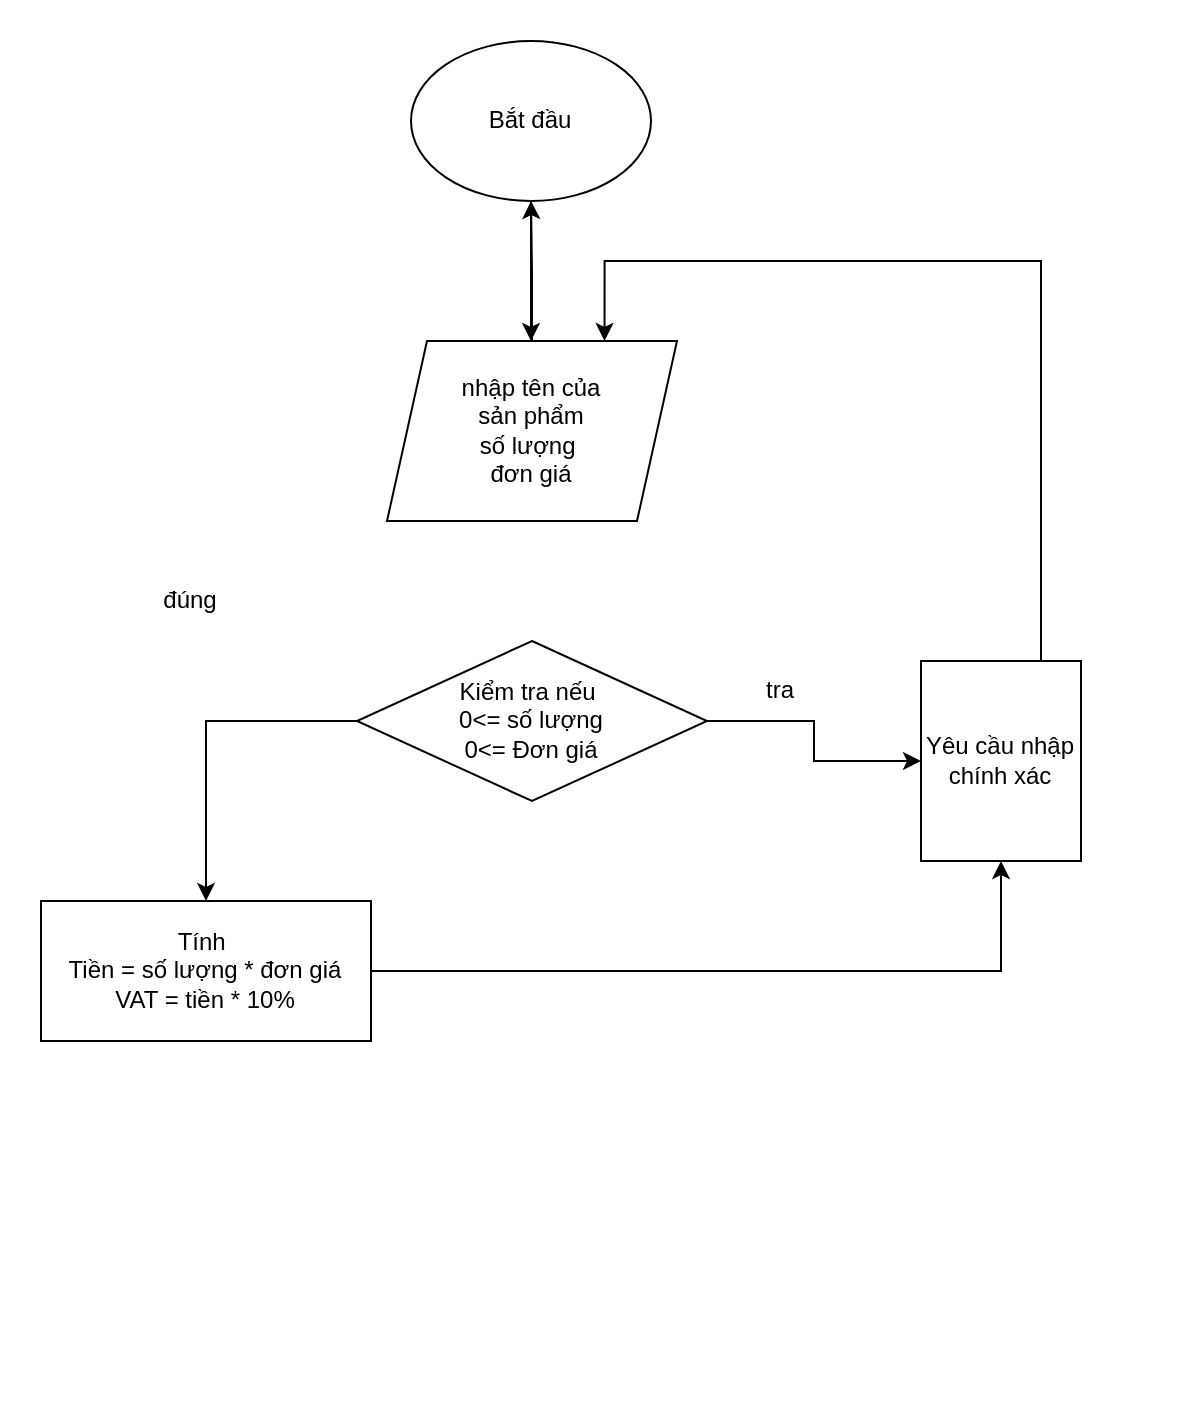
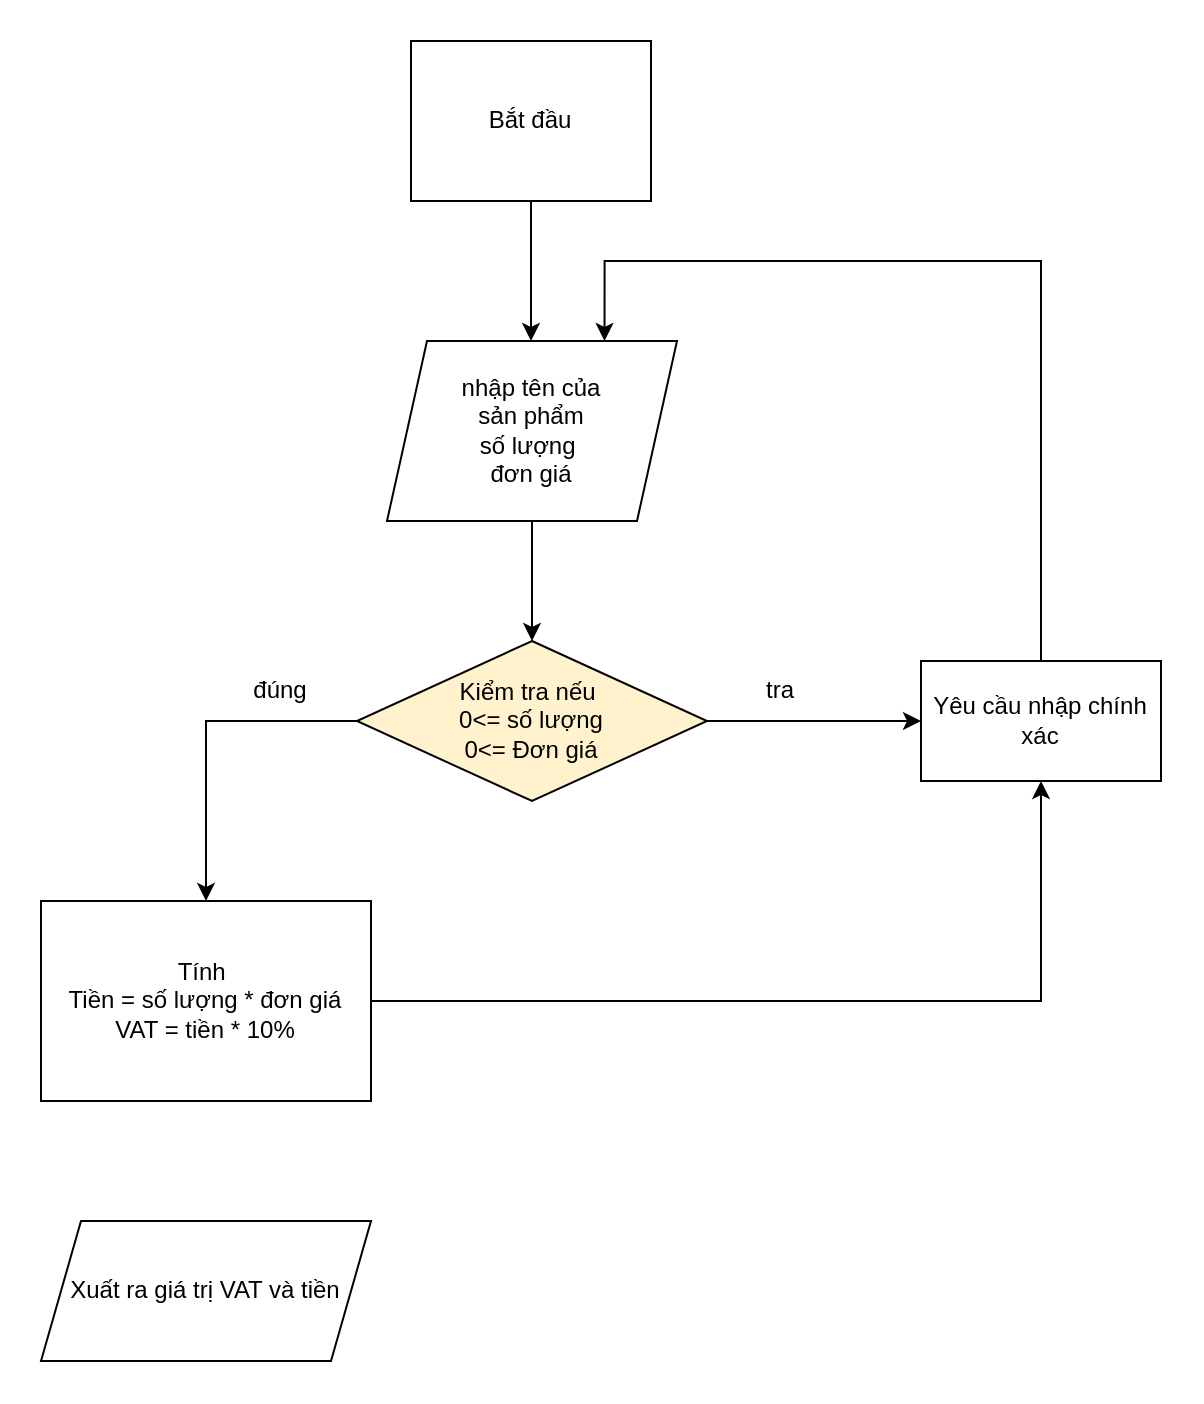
- <mxCell id="3" value="Bắt đầu" style="ellipse;whiteSpace=wrap;html=1;" vertex="1" parent="1"><mxGeometry x="205" y="20" width="120" height="80" as="geometry" /></mxCell>
+ <mxCell id="3" value="Bắt đầu" style="whiteSpace=wrap;html=1;rounded=0;" vertex="1" parent="1"><mxGeometry x="205" y="20" width="120" height="80" as="geometry" /></mxCell>
- <mxCell id="4" style="edgeStyle=orthogonalEdgeStyle;rounded=0;orthogonalLoop=1;jettySize=auto;html=1;" edge="1" parent="1" source="5" target="3"><mxGeometry relative="1" as="geometry" /></mxCell>
+ <mxCell id="4" style="edgeStyle=orthogonalEdgeStyle;rounded=0;orthogonalLoop=1;jettySize=auto;html=1;entryX=0.5;entryY=0;entryDx=0;entryDy=0;" edge="1" parent="1" source="5" target="11"><mxGeometry relative="1" as="geometry" /></mxCell>
- <mxCell id="12" value="đúng" style="text;html=1;strokeColor=none;fillColor=none;align=center;verticalAlign=middle;whiteSpace=wrap;rounded=0;" vertex="1" parent="1"><mxGeometry x="65" y="285" width="60" height="30" as="geometry" /></mxCell>
+ <mxCell id="12" value="đúng" style="text;html=1;strokeColor=none;fillColor=none;align=center;verticalAlign=middle;whiteSpace=wrap;rounded=0;" vertex="1" parent="1"><mxGeometry x="110" y="330" width="60" height="30" as="geometry" /></mxCell>
- <mxCell id="11" value="Kiểm tra nếu&amp;nbsp;&lt;br&gt;0&amp;lt;= số lượng&lt;br&gt;0&amp;lt;= Đơn giá" style="rhombus;whiteSpace=wrap;html=1;" vertex="1" parent="1"><mxGeometry x="178" y="320" width="175" height="80" as="geometry" /></mxCell>
+ <mxCell id="11" value="Kiểm tra nếu&amp;nbsp;&lt;br&gt;0&amp;lt;= số lượng&lt;br&gt;0&amp;lt;= Đơn giá" style="rhombus;whiteSpace=wrap;html=1;fillColor=#fff2cc;" vertex="1" parent="1"><mxGeometry x="178" y="320" width="175" height="80" as="geometry" /></mxCell>
- <mxCell id="14" value="Yêu cầu nhập chính xác" style="rounded=0;whiteSpace=wrap;html=1;" vertex="1" parent="1"><mxGeometry x="460" y="330" width="80" height="100" as="geometry" /></mxCell>
+ <mxCell id="14" value="Yêu cầu nhập chính xác" style="rounded=0;whiteSpace=wrap;html=1;" vertex="1" parent="1"><mxGeometry x="460" y="330" width="120" height="60" as="geometry" /></mxCell>
- <mxCell id="7" value="Tính&amp;nbsp;&lt;br&gt;Tiền = số lượng * đơn giá&lt;br&gt;VAT = tiền * 10%" style="rounded=0;whiteSpace=wrap;html=1;" vertex="1" parent="1"><mxGeometry x="20" y="450" width="165" height="70" as="geometry" /></mxCell>
+ <mxCell id="7" value="Tính&amp;nbsp;&lt;br&gt;Tiền = số lượng * đơn giá&lt;br&gt;VAT = tiền * 10%" style="rounded=0;whiteSpace=wrap;html=1;" vertex="1" parent="1"><mxGeometry x="20" y="450" width="165" height="100" as="geometry" /></mxCell>
+ <mxCell id="8" value="Xuất ra giá trị VAT và tiền" style="shape=parallelogram;perimeter=parallelogramPerimeter;whiteSpace=wrap;html=1;fixedSize=1;" vertex="1" parent="1"><mxGeometry x="20" y="610" width="165" height="70" as="geometry" /></mxCell>
